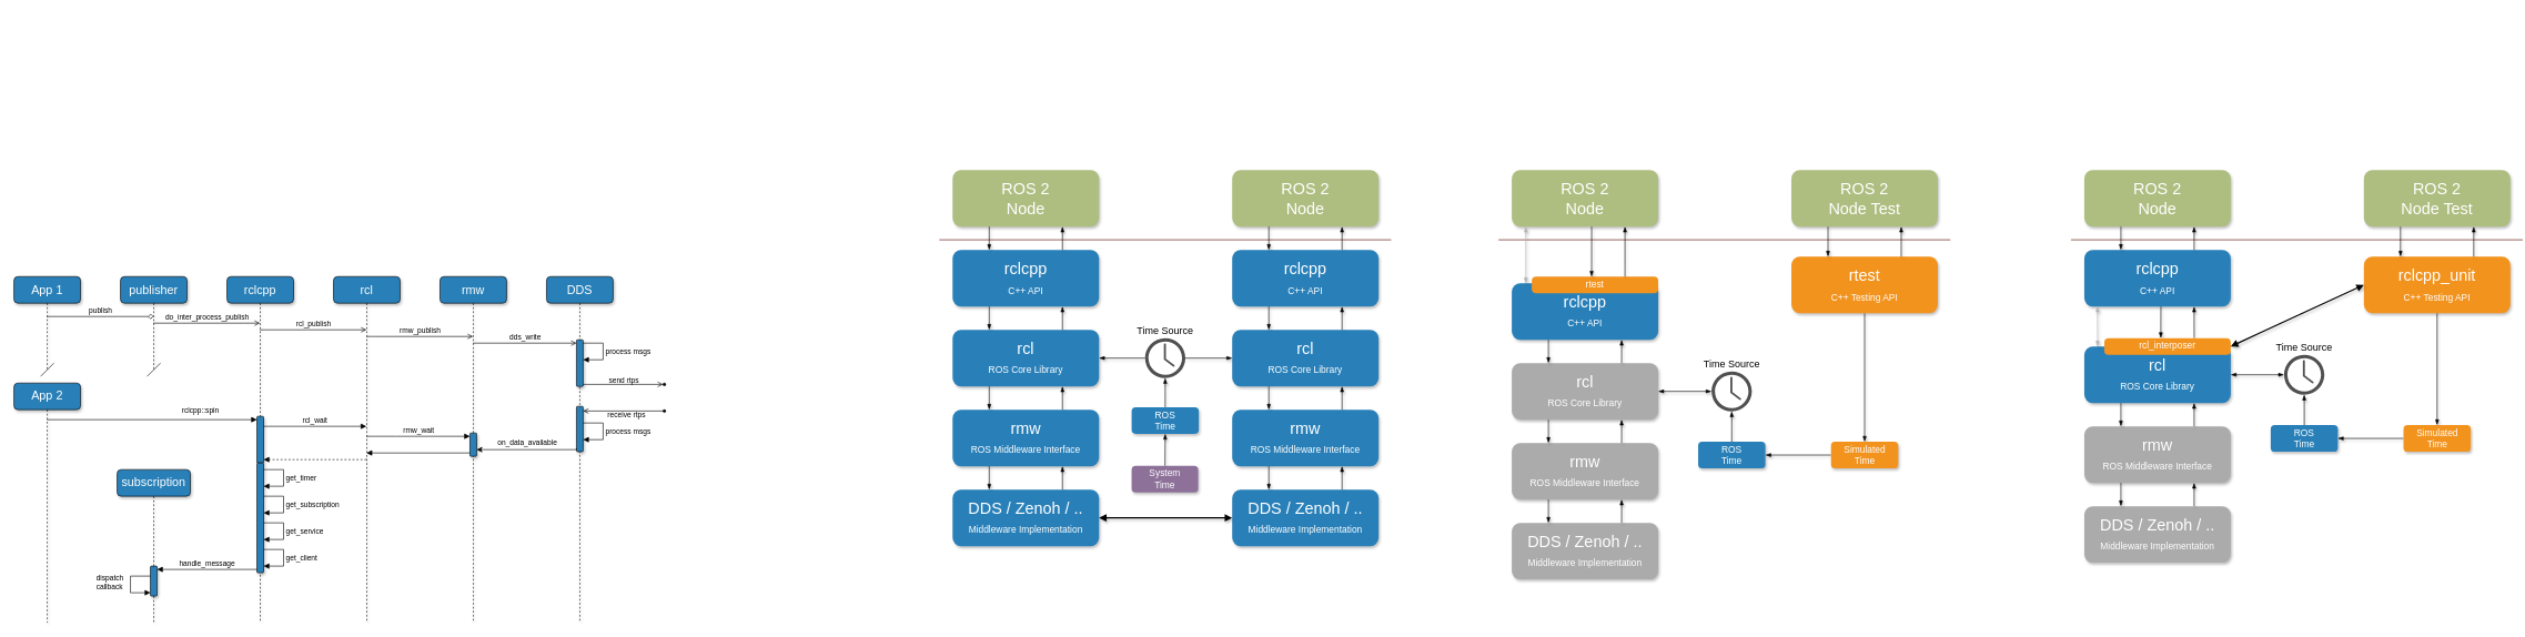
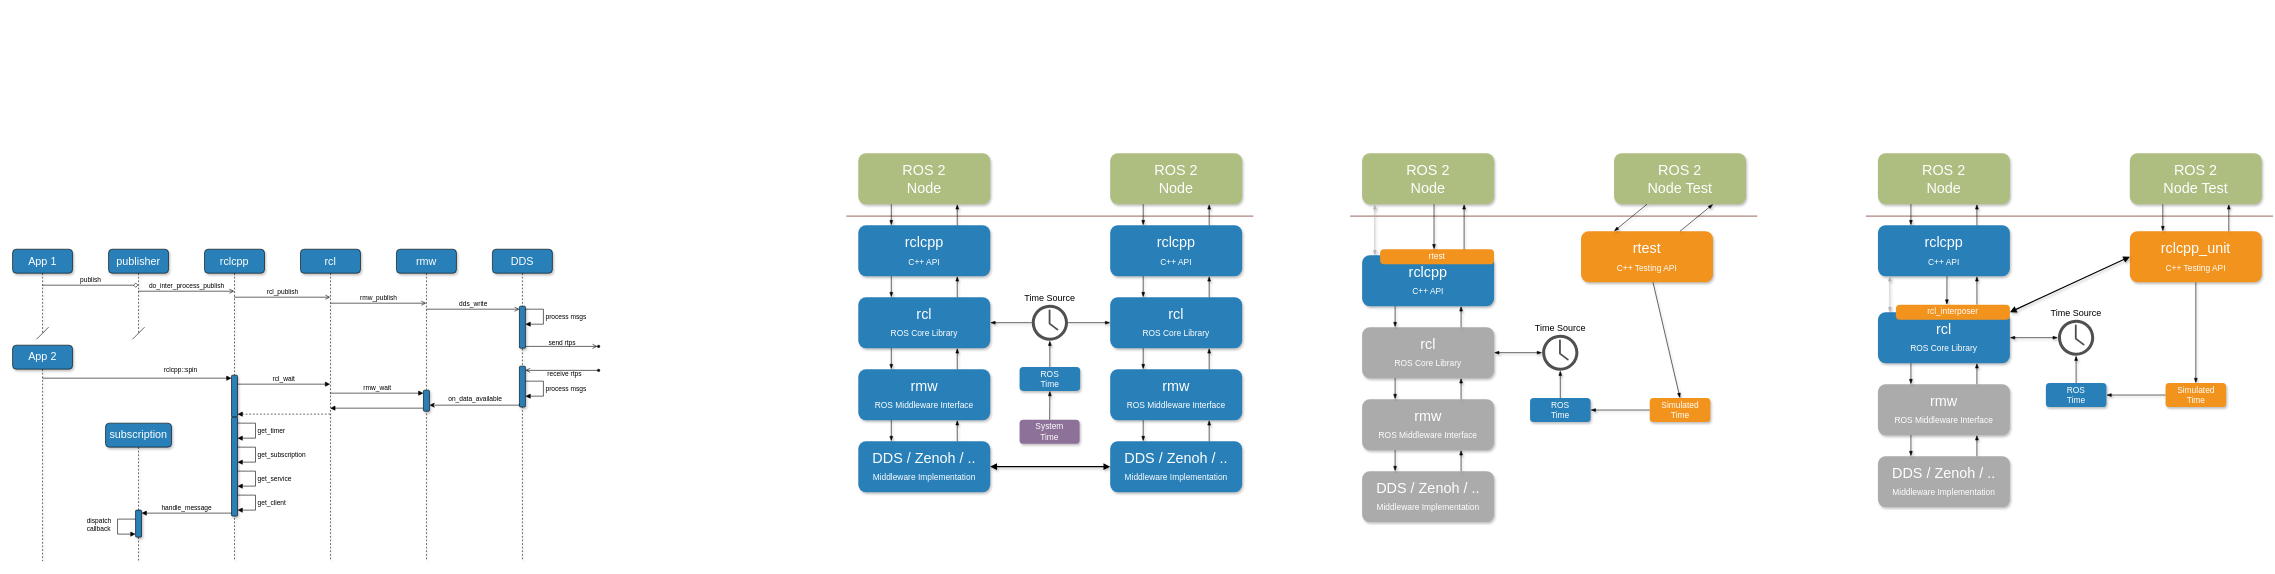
- <mxCell id="18" value="rtest&lt;br&gt;&lt;div&gt;&lt;font style=&quot;font-size: 14px;&quot;&gt;C++ Testing API&lt;/font&gt;&lt;/div&gt;" style="rounded=1;whiteSpace=wrap;html=1;strokeColor=none;strokeWidth=1;fillColor=#F2931E;fontSize=24;fontColor=#FFFFFF;align=center;gradientColor=none;gradientDirection=east;verticalAlign=middle;shadow=1;" parent="1" vertex="1"><mxGeometry x="2690" y="385" width="220" height="85" as="geometry" /></mxCell>
+ <mxCell id="18" value="rtest&lt;br&gt;&lt;div&gt;&lt;font style=&quot;font-size: 14px;&quot;&gt;C++ Testing API&lt;/font&gt;&lt;/div&gt;" style="rounded=1;whiteSpace=wrap;html=1;strokeColor=none;strokeWidth=1;fillColor=#F2931E;fontSize=24;fontColor=#FFFFFF;align=center;gradientColor=none;gradientDirection=east;verticalAlign=middle;shadow=1;" parent="1" vertex="1"><mxGeometry x="2635" y="385" width="220" height="85" as="geometry" /></mxCell>
